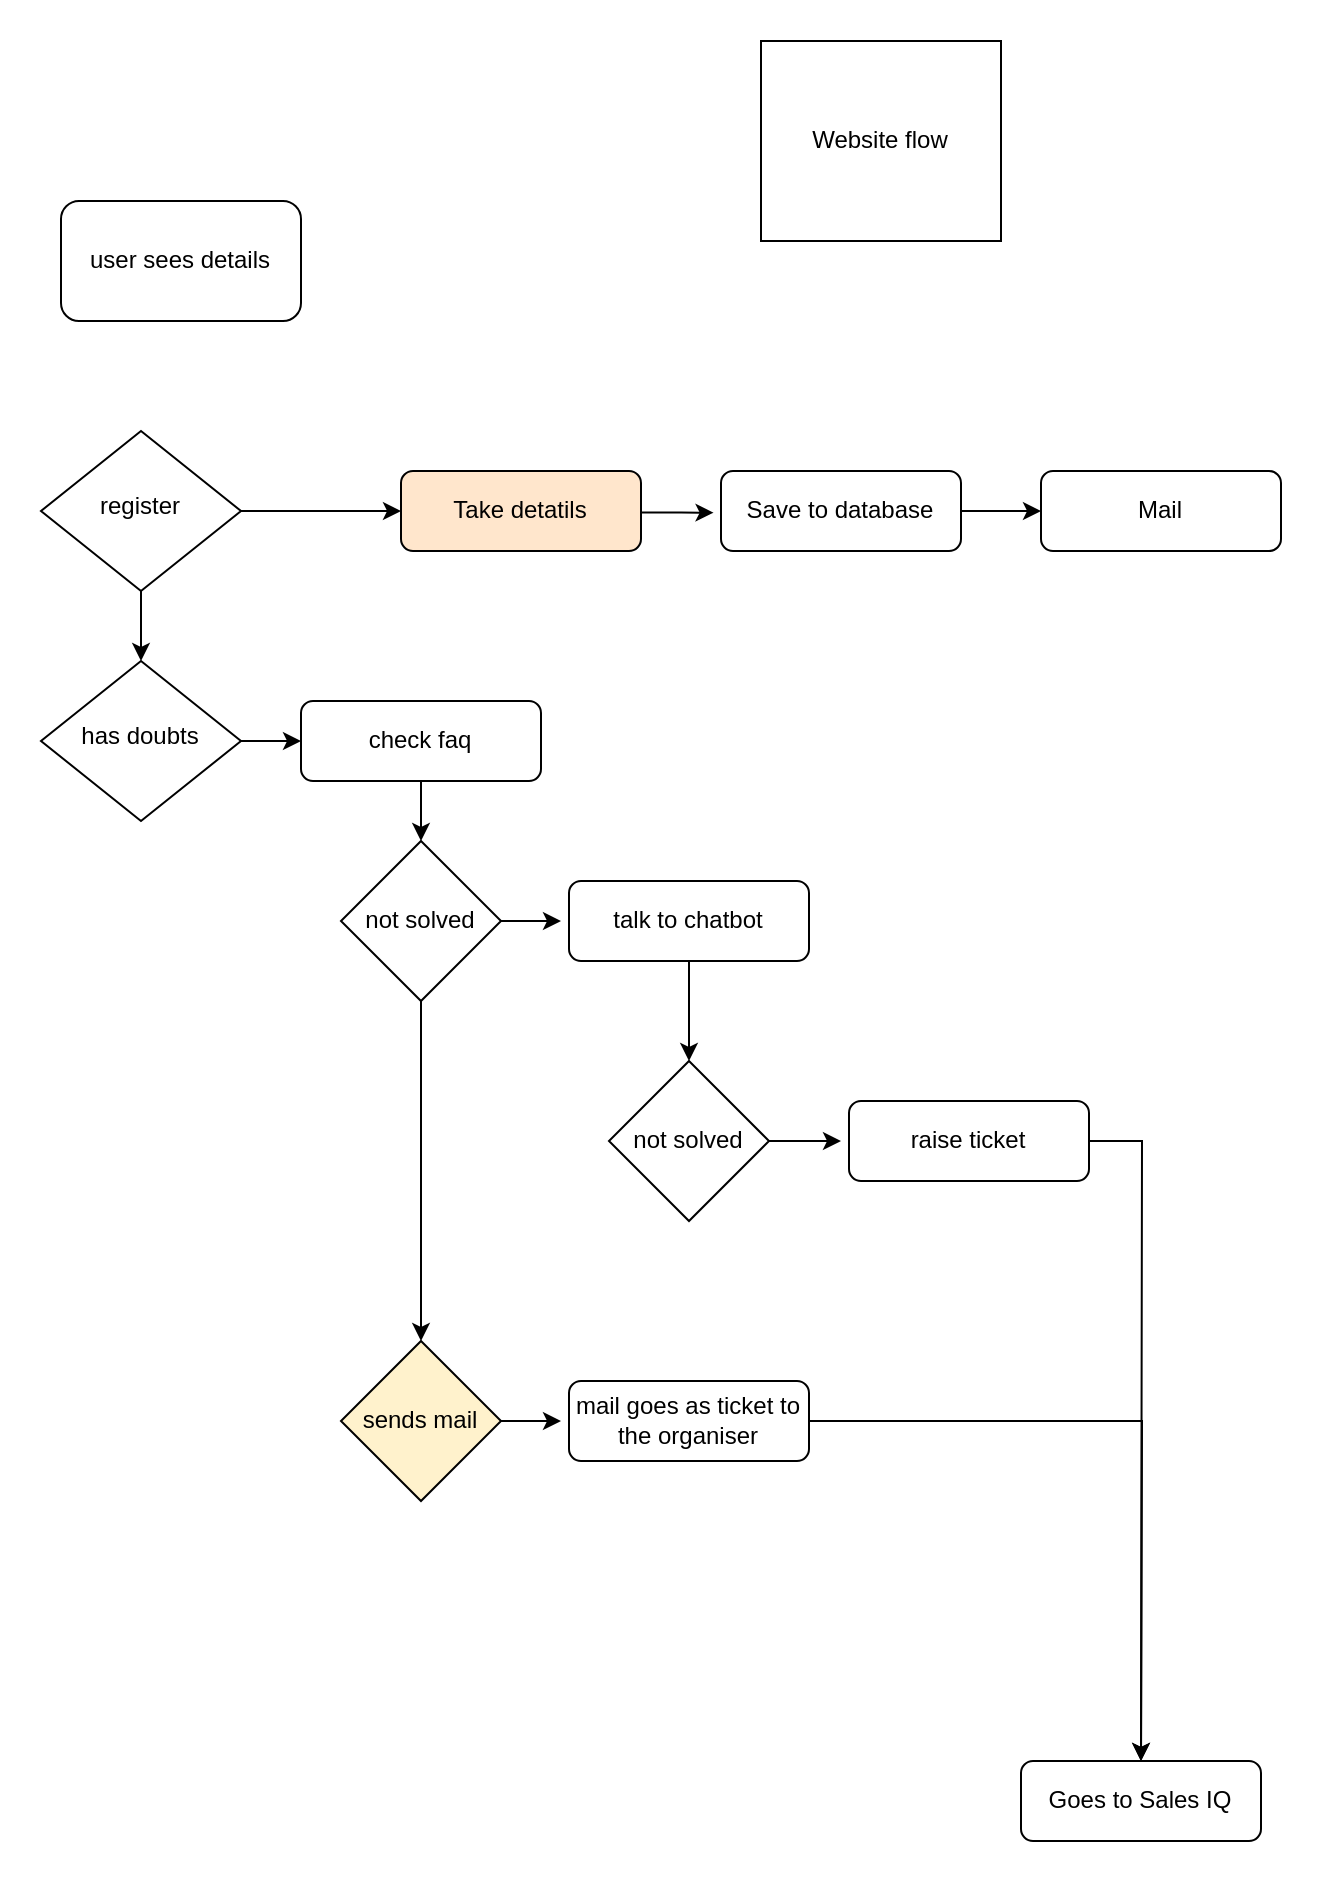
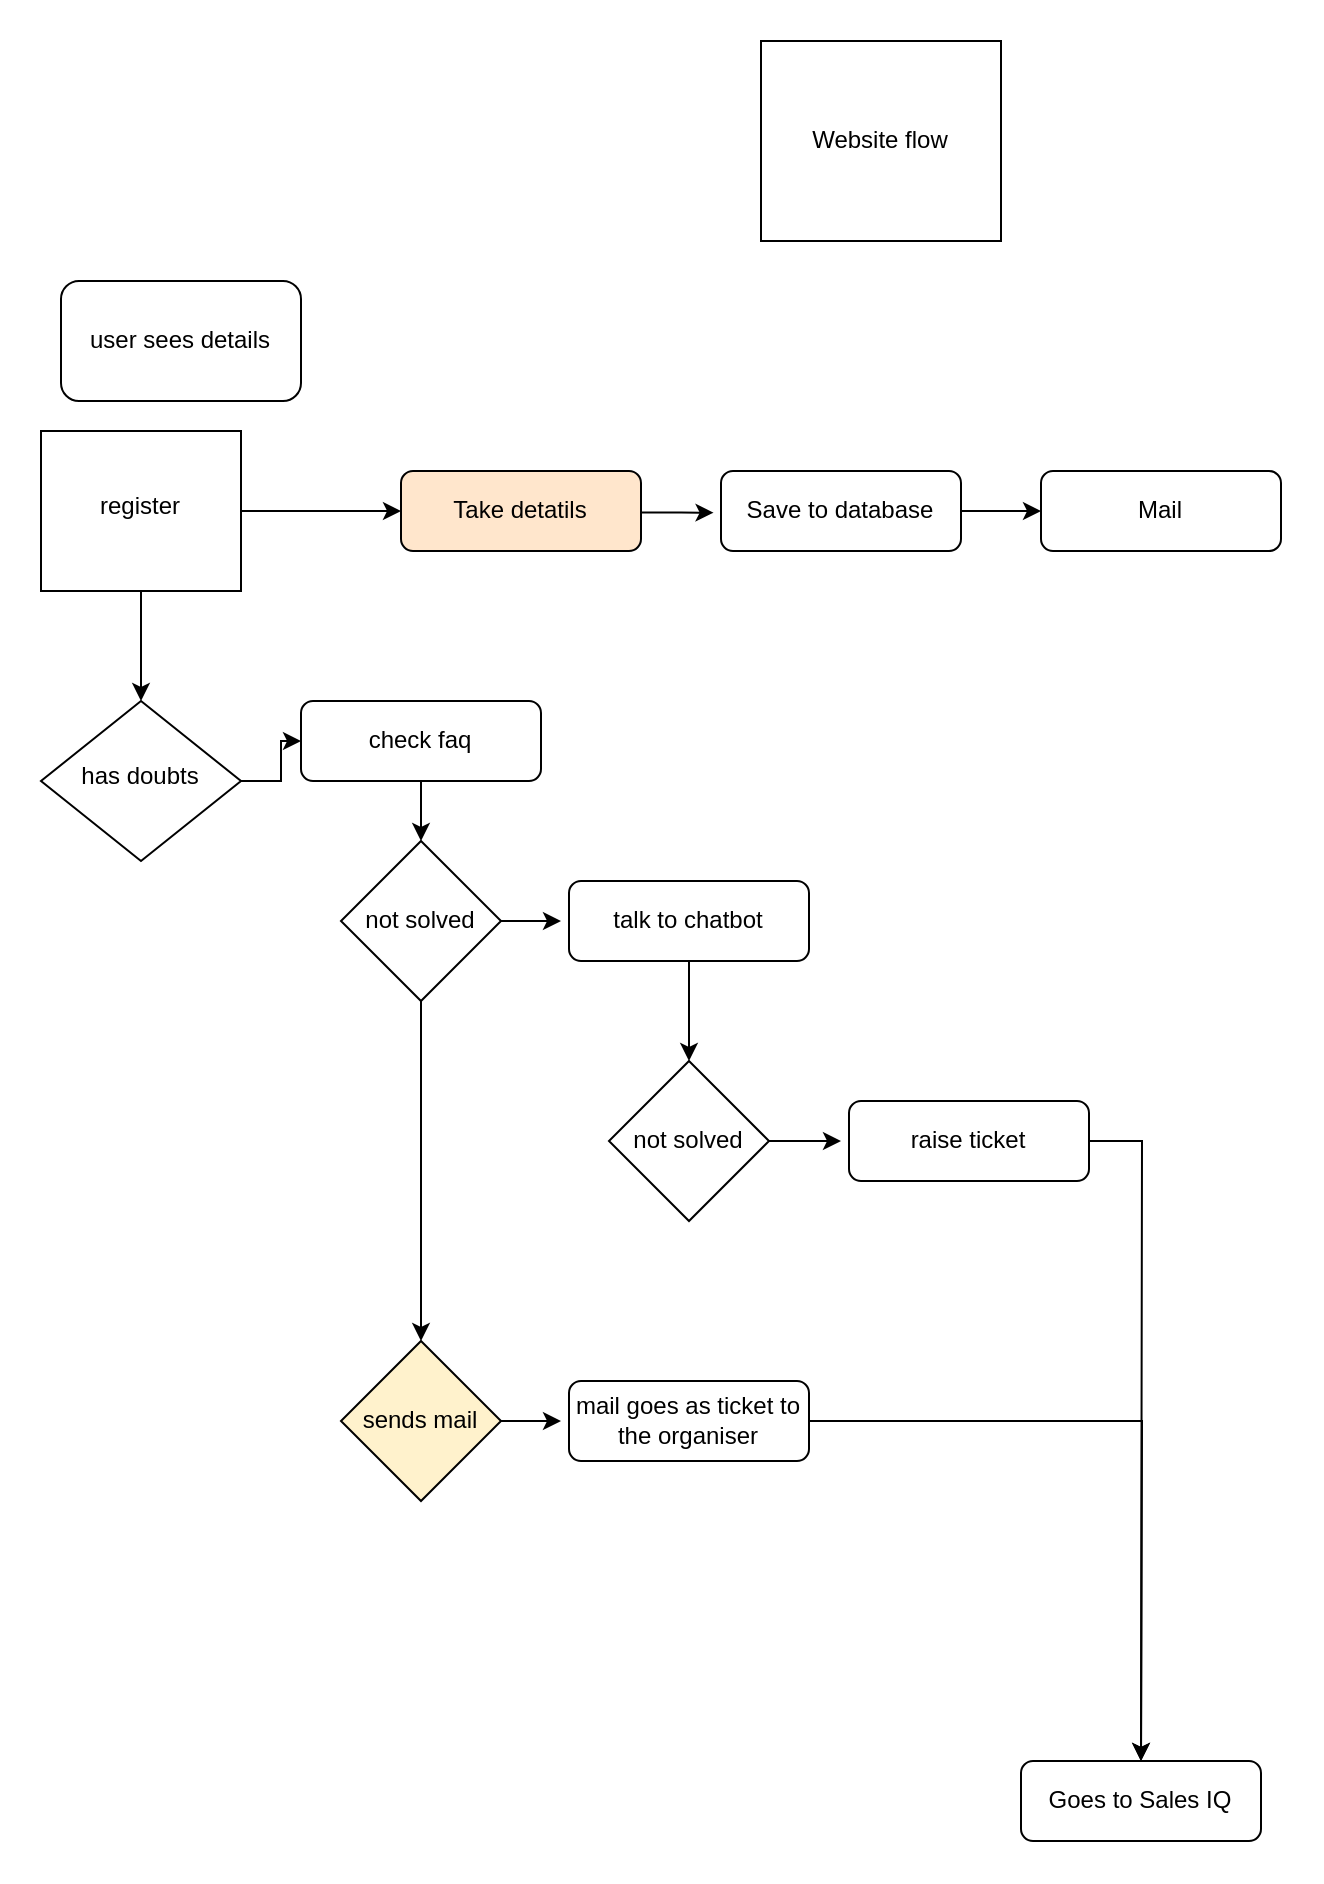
- <mxCell id="9" value="user sees details" style="rounded=1;whiteSpace=wrap;html=1;" vertex="1" parent="1"><mxGeometry x="30" y="100" width="120" height="60" as="geometry" /></mxCell>
+ <mxCell id="9" value="user sees details" style="rounded=1;whiteSpace=wrap;html=1;" vertex="1" parent="1"><mxGeometry x="30" y="140" width="120" height="60" as="geometry" /></mxCell>
- <mxCell id="4" value="register" style="rhombus;whiteSpace=wrap;html=1;shadow=0;fontFamily=Helvetica;fontSize=12;align=center;strokeWidth=1;spacing=6;spacingTop=-4;" parent="1" vertex="1"><mxGeometry x="20" y="215" width="100" height="80" as="geometry" /></mxCell>
+ <mxCell id="4" value="register" style="whiteSpace=wrap;html=1;shadow=0;fontFamily=Helvetica;fontSize=12;align=center;strokeWidth=1;spacing=6;spacingTop=-4;rounded=0;" parent="1" vertex="1"><mxGeometry x="20" y="215" width="100" height="80" as="geometry" /></mxCell>
- <mxCell id="13" value="has doubts" style="rhombus;whiteSpace=wrap;html=1;shadow=0;fontFamily=Helvetica;fontSize=12;align=center;strokeWidth=1;spacing=6;spacingTop=-4;" vertex="1" parent="1"><mxGeometry x="20" y="330" width="100" height="80" as="geometry" /></mxCell>
+ <mxCell id="13" value="has doubts" style="rhombus;whiteSpace=wrap;html=1;shadow=0;fontFamily=Helvetica;fontSize=12;align=center;strokeWidth=1;spacing=6;spacingTop=-4;" vertex="1" parent="1"><mxGeometry x="20" y="350" width="100" height="80" as="geometry" /></mxCell>
